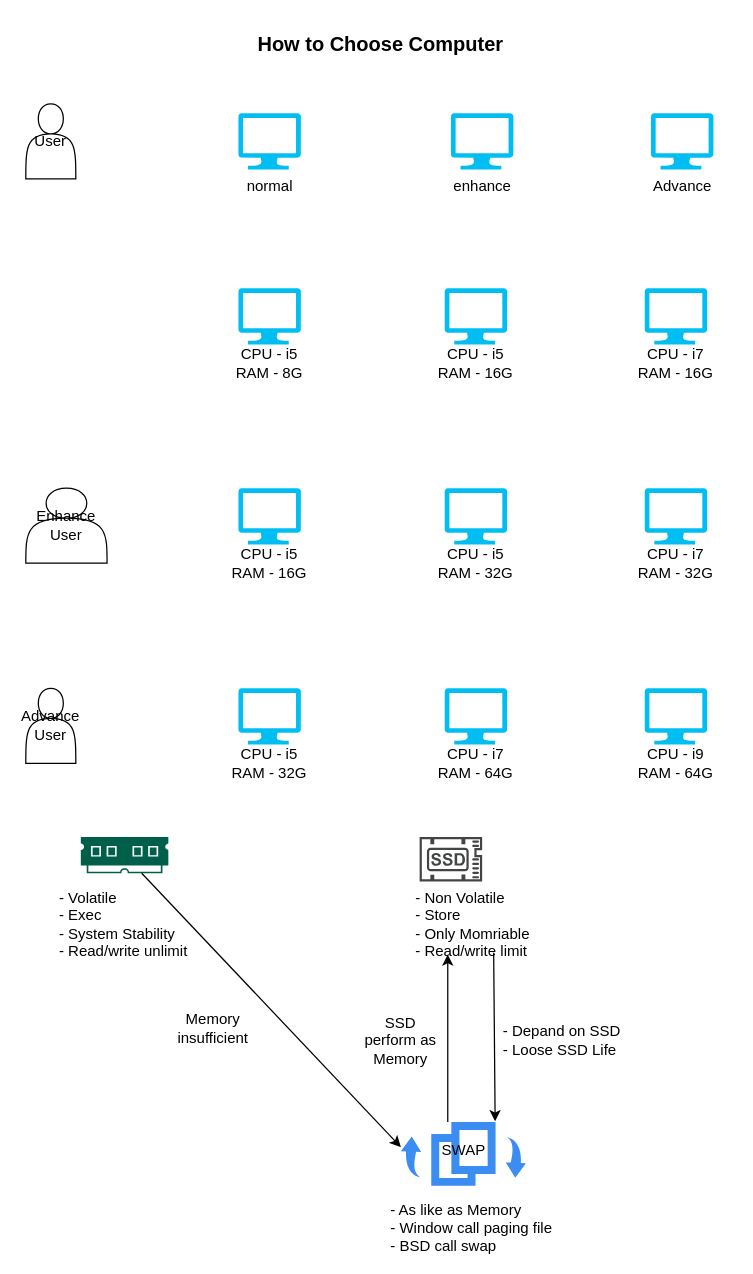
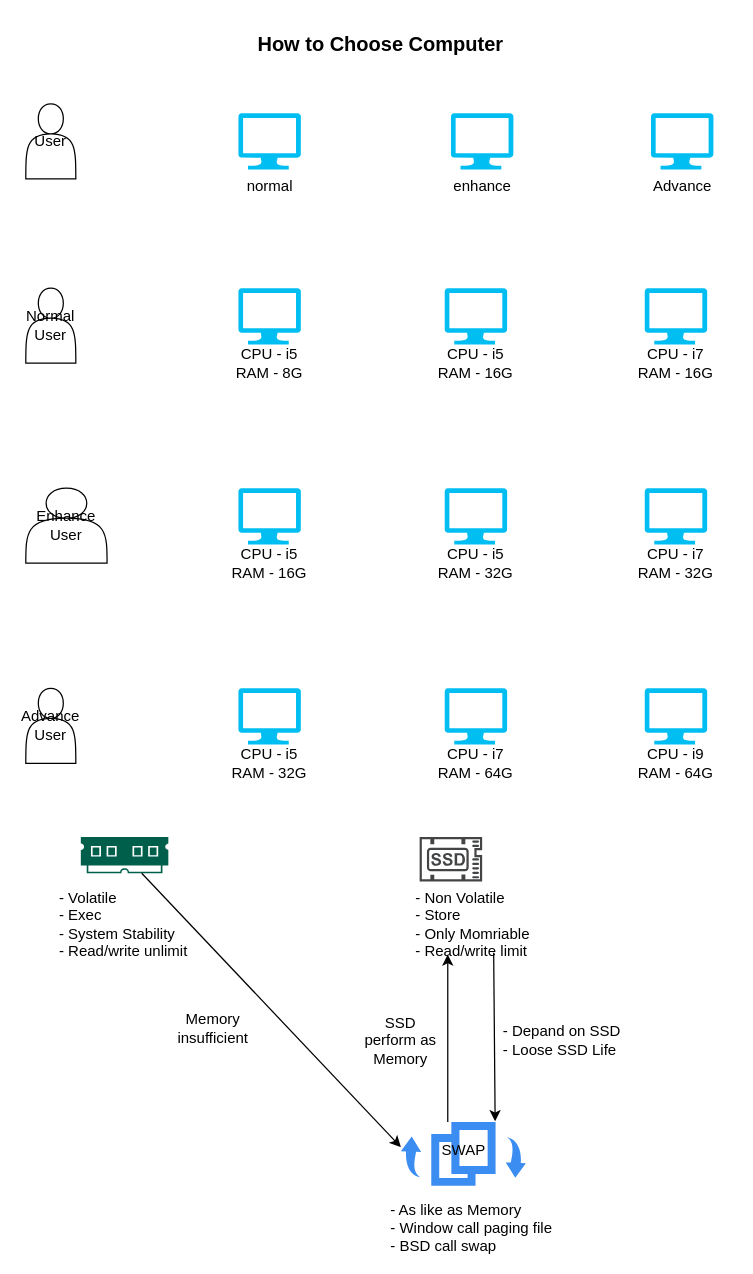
+ <mxCell id="15" value="Normal User" style="shape=actor;whiteSpace=wrap;html=1;" vertex="1" parent="1"><mxGeometry x="20" y="230" width="40" height="60" as="geometry" /></mxCell>
